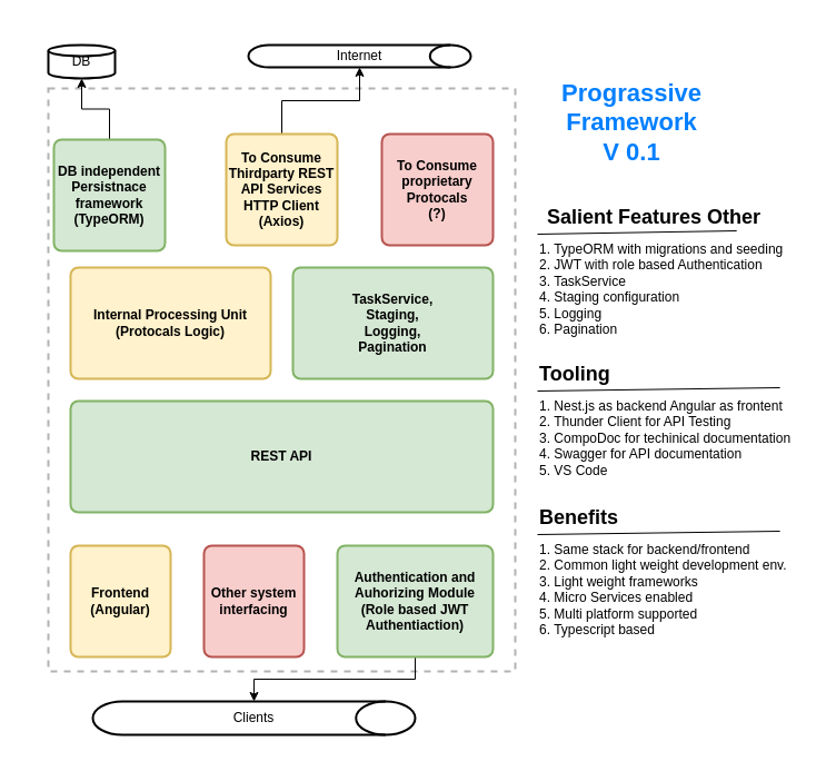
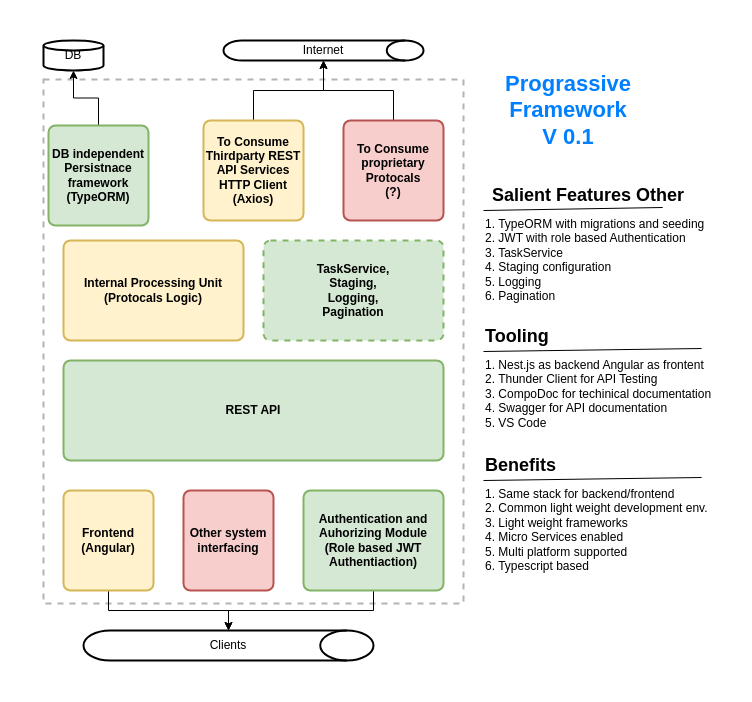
+ <mxCell id="8" value="" style="edgeStyle=orthogonalEdgeStyle;rounded=0;orthogonalLoop=1;jettySize=auto;html=1;" edge="1" parent="1" source="9" target="14"><mxGeometry relative="1" as="geometry" /></mxCell>
- <mxCell id="21" value="&lt;b&gt;TaskService, &lt;br&gt;Staging, &lt;br&gt;Logging, &lt;br&gt;Pagination&lt;br&gt;&lt;/b&gt;" style="rounded=1;whiteSpace=wrap;html=1;absoluteArcSize=1;arcSize=14;strokeWidth=2;fillColor=#d5e8d4;strokeColor=#82b366;" vertex="1" parent="1"><mxGeometry x="263" y="240" width="180" height="100" as="geometry" /></mxCell>
+ <mxCell id="21" value="&lt;b&gt;TaskService, &lt;br&gt;Staging, &lt;br&gt;Logging, &lt;br&gt;Pagination&lt;br&gt;&lt;/b&gt;" style="rounded=1;whiteSpace=wrap;html=1;absoluteArcSize=1;arcSize=14;strokeWidth=2;fillColor=#d5e8d4;strokeColor=#82b366;dashed=1;" vertex="1" parent="1"><mxGeometry x="263" y="240" width="180" height="100" as="geometry" /></mxCell>
+ <mxCell id="16" value="" style="edgeStyle=orthogonalEdgeStyle;rounded=0;orthogonalLoop=1;jettySize=auto;html=1;fontSize=22;fontColor=#007FFF;" edge="1" parent="1" source="17" target="20"><mxGeometry relative="1" as="geometry" /></mxCell>
